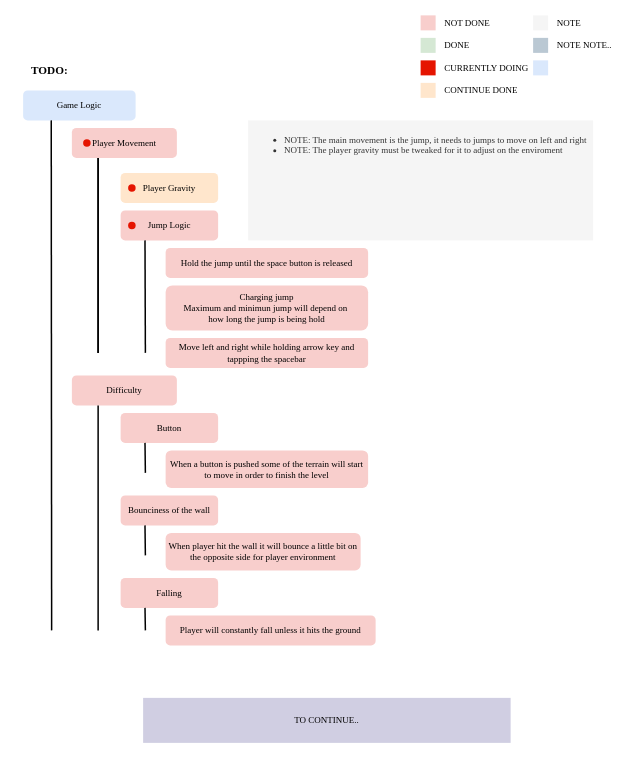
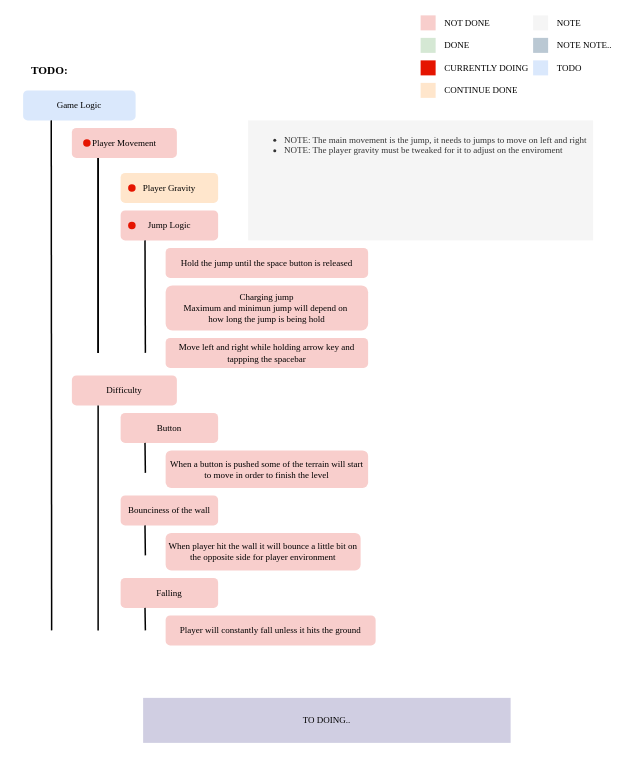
+ <mxCell id="20" value="&lt;span style=&quot;font-size: 12px;&quot;&gt;TODO&lt;/span&gt;" style="text;strokeColor=none;fillColor=none;html=1;fontSize=14;fontStyle=0;verticalAlign=middle;align=left;fontFamily=Times New Roman;" parent="1" vertex="1"><mxGeometry x="740" y="80" width="80" height="20" as="geometry" /></mxCell>
- <mxCell id="38" value="&lt;font face=&quot;Times New Roman&quot;&gt;TO CONTINUE..&lt;/font&gt;" style="rounded=0;whiteSpace=wrap;html=1;fillColor=#d0cee2;strokeColor=none;" parent="1" vertex="1"><mxGeometry x="190" y="930" width="490" height="60" as="geometry" /></mxCell>
+ <mxCell id="38" value="&lt;font face=&quot;Times New Roman&quot;&gt;TO DOING..&lt;/font&gt;" style="rounded=0;whiteSpace=wrap;html=1;fillColor=#d0cee2;strokeColor=none;" parent="1" vertex="1"><mxGeometry x="190" y="930" width="490" height="60" as="geometry" /></mxCell>
